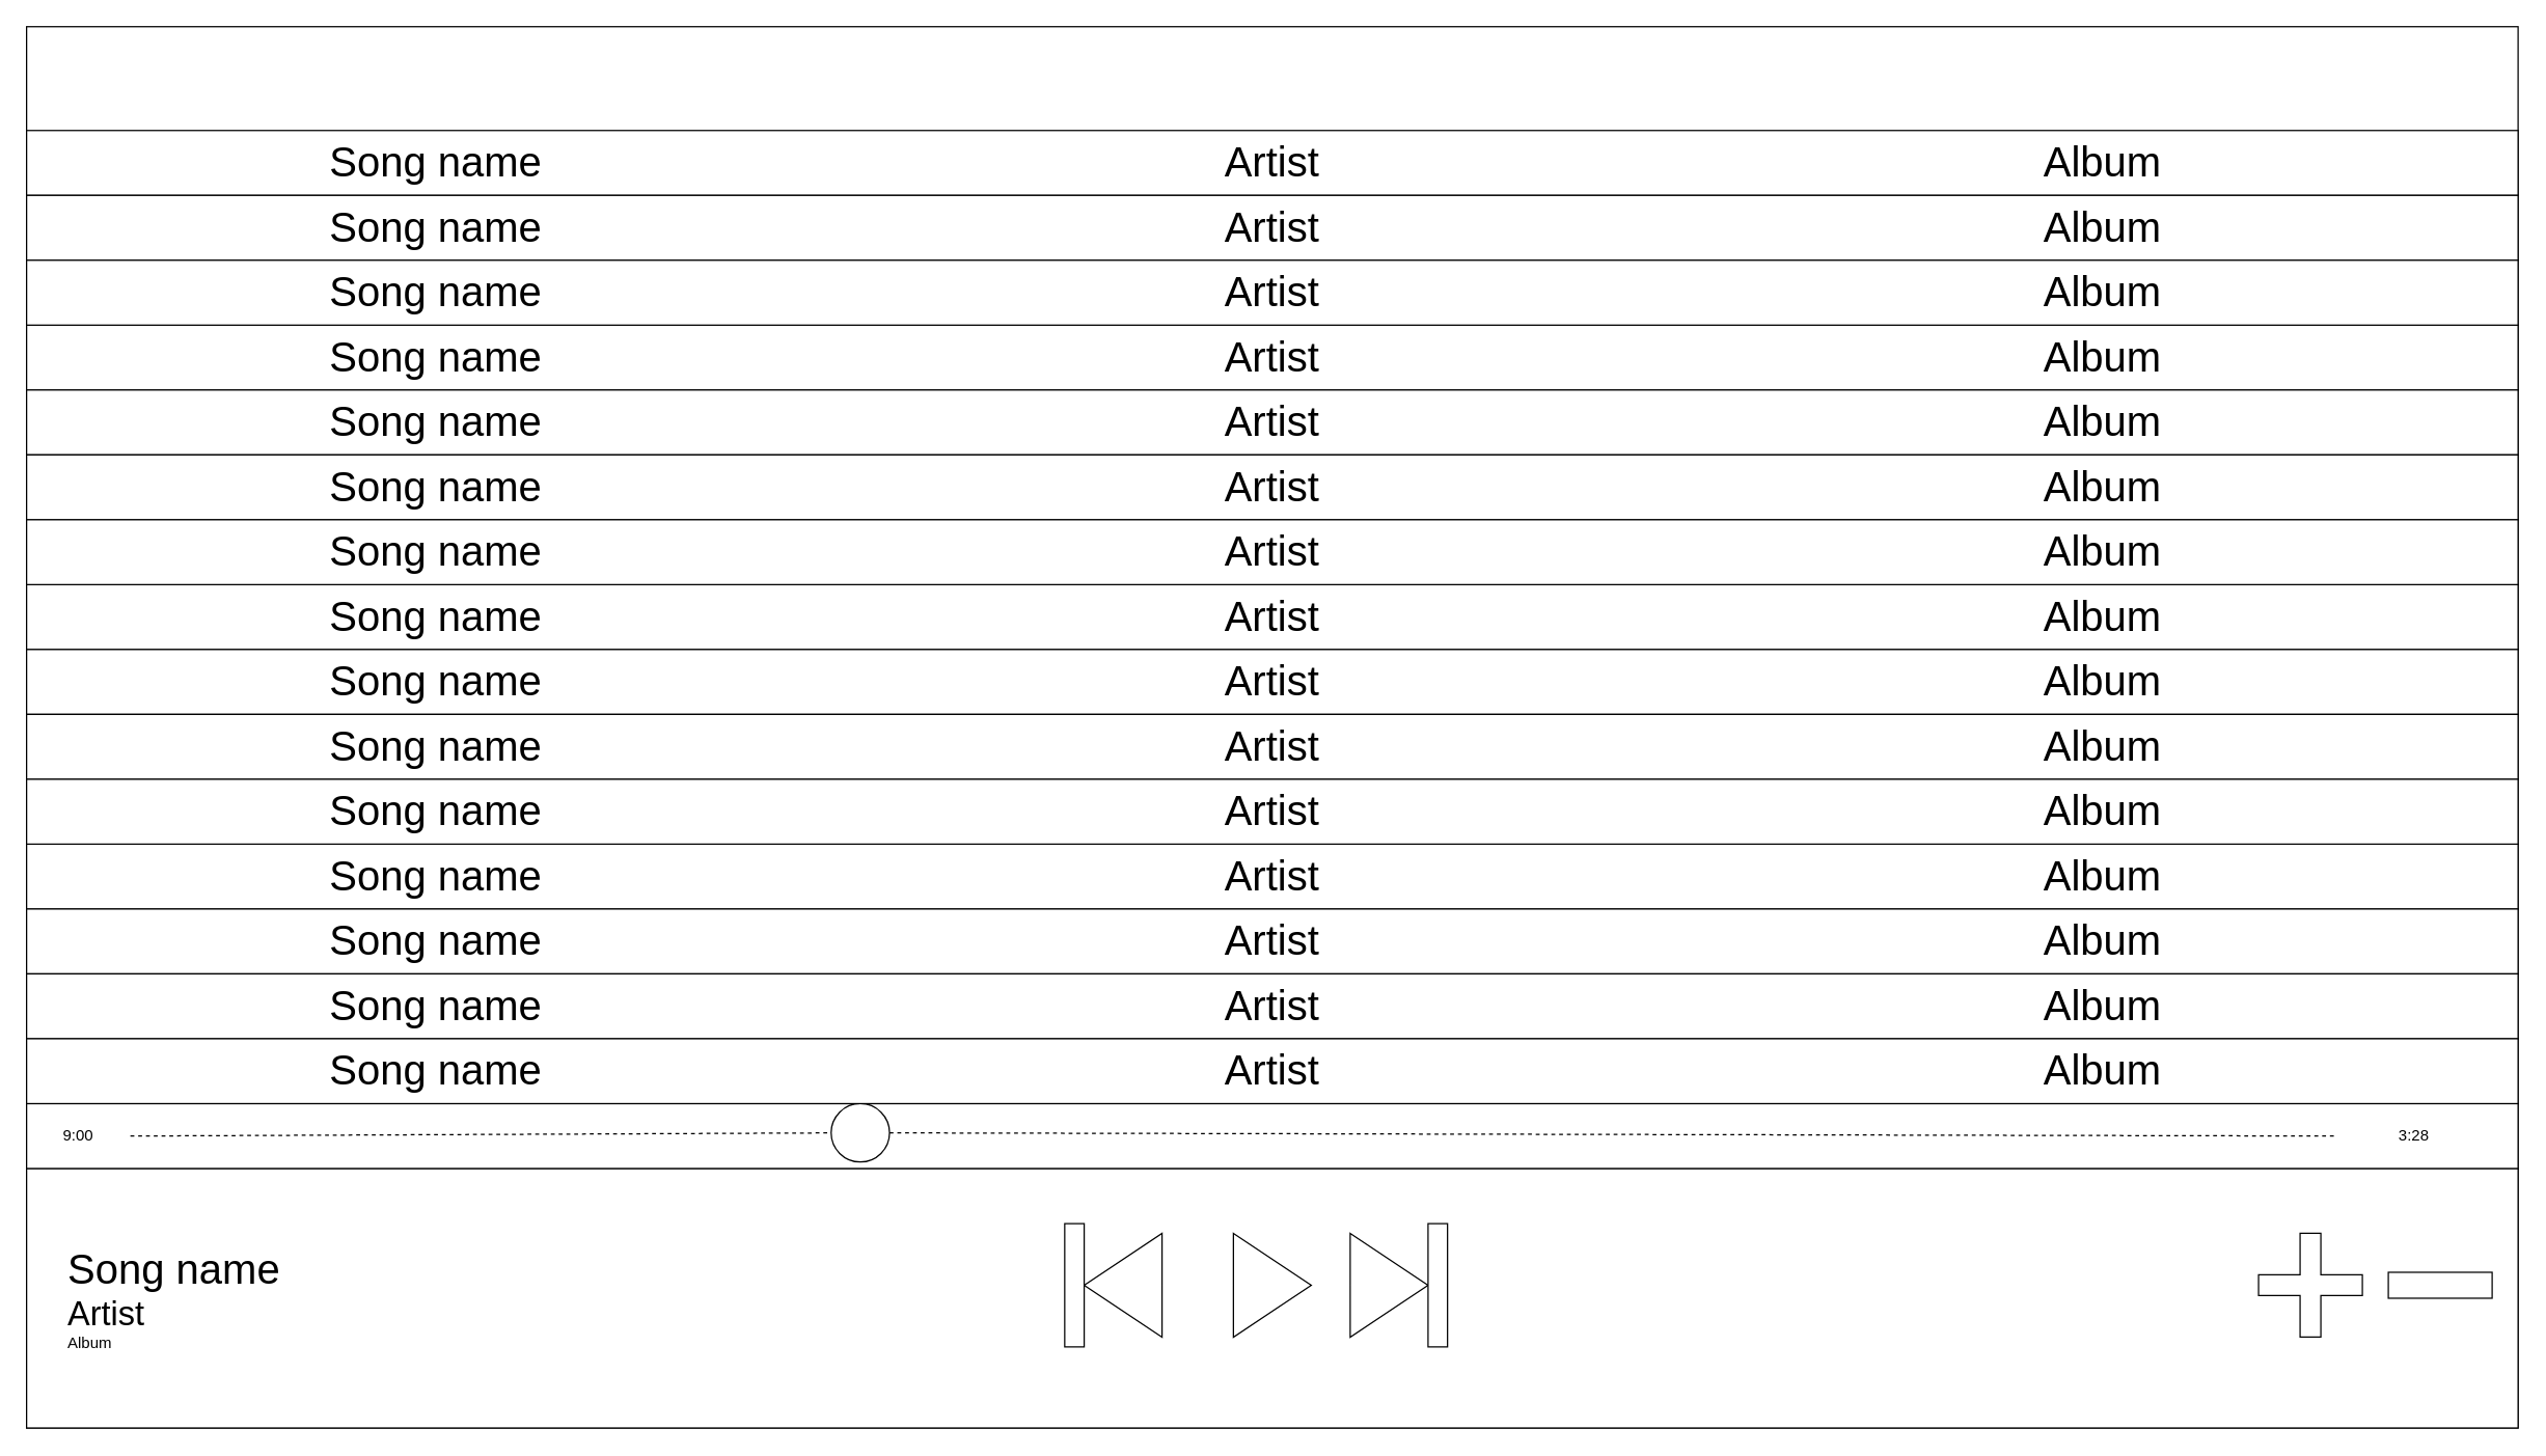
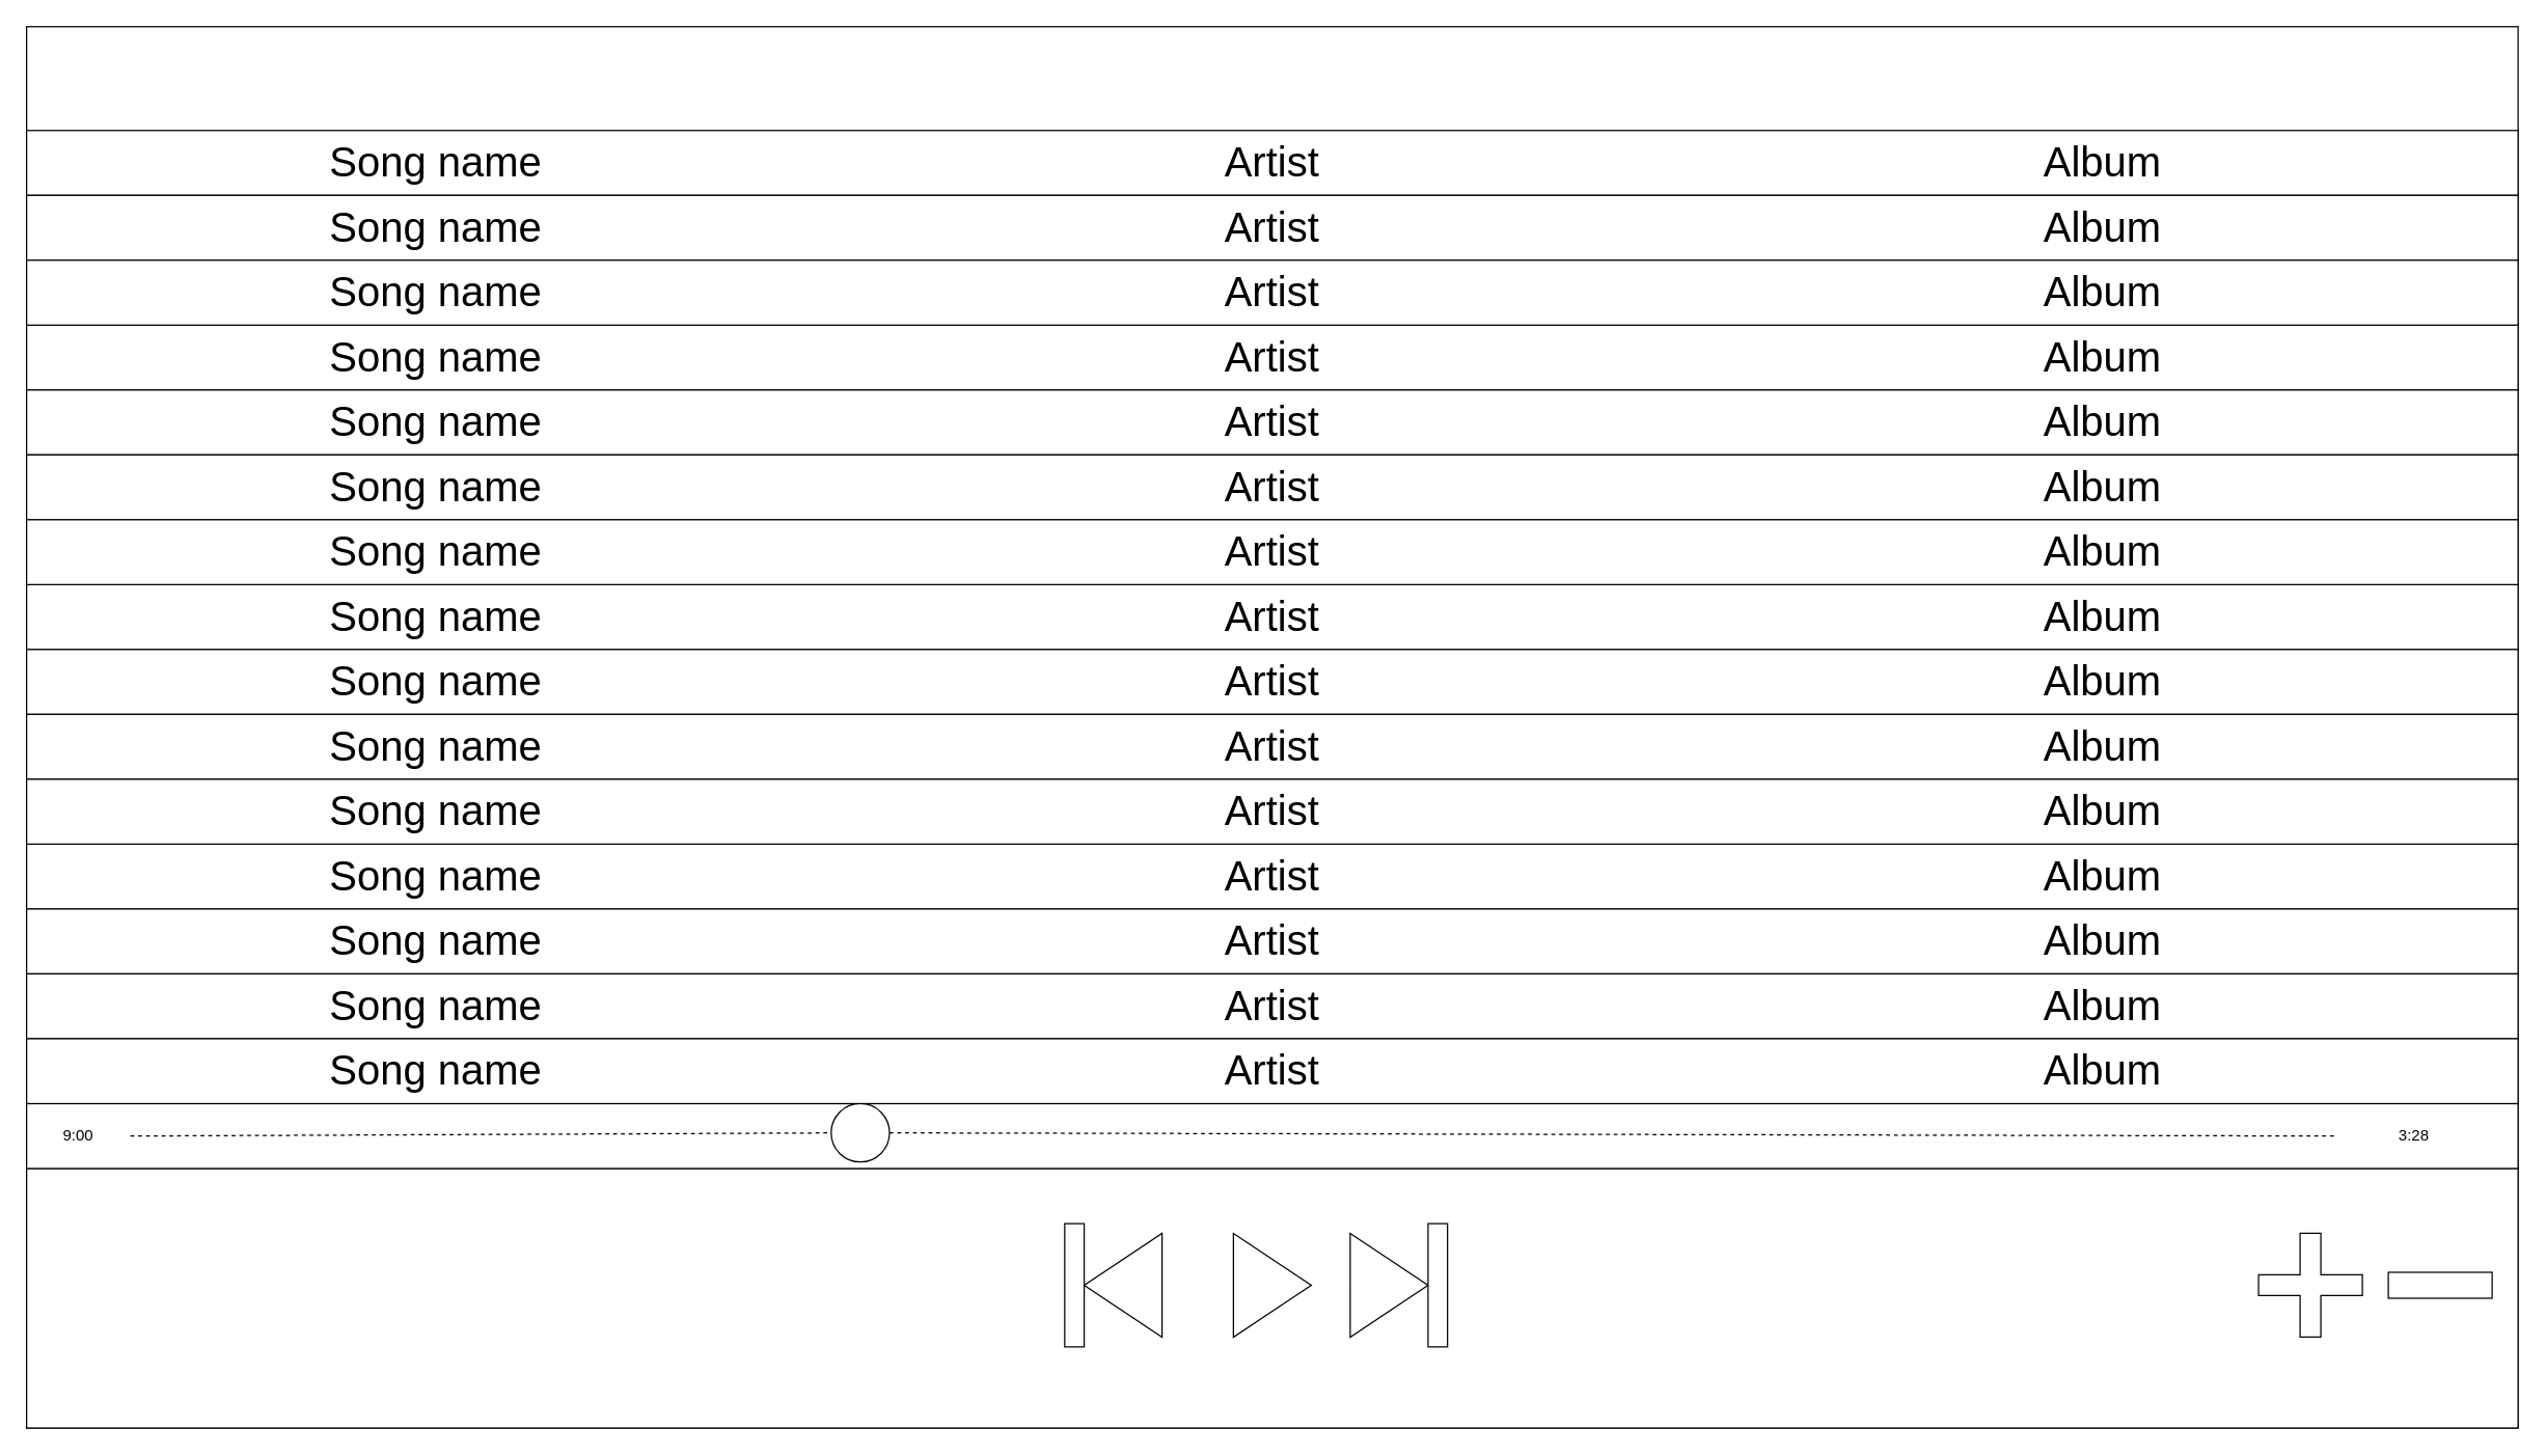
- <mxCell id="15" value="&lt;font style=&quot;font-size: 32px&quot;&gt;Song name&lt;/font&gt;&lt;br&gt;&lt;font style=&quot;font-size: 26px&quot;&gt;Artist&lt;/font&gt;&lt;br&gt;Album" style="text;html=1;strokeColor=none;fillColor=none;align=left;verticalAlign=middle;whiteSpace=wrap;rounded=0;" vertex="1" parent="1"><mxGeometry x="50" y="900" width="280" height="200" as="geometry" /></mxCell>
